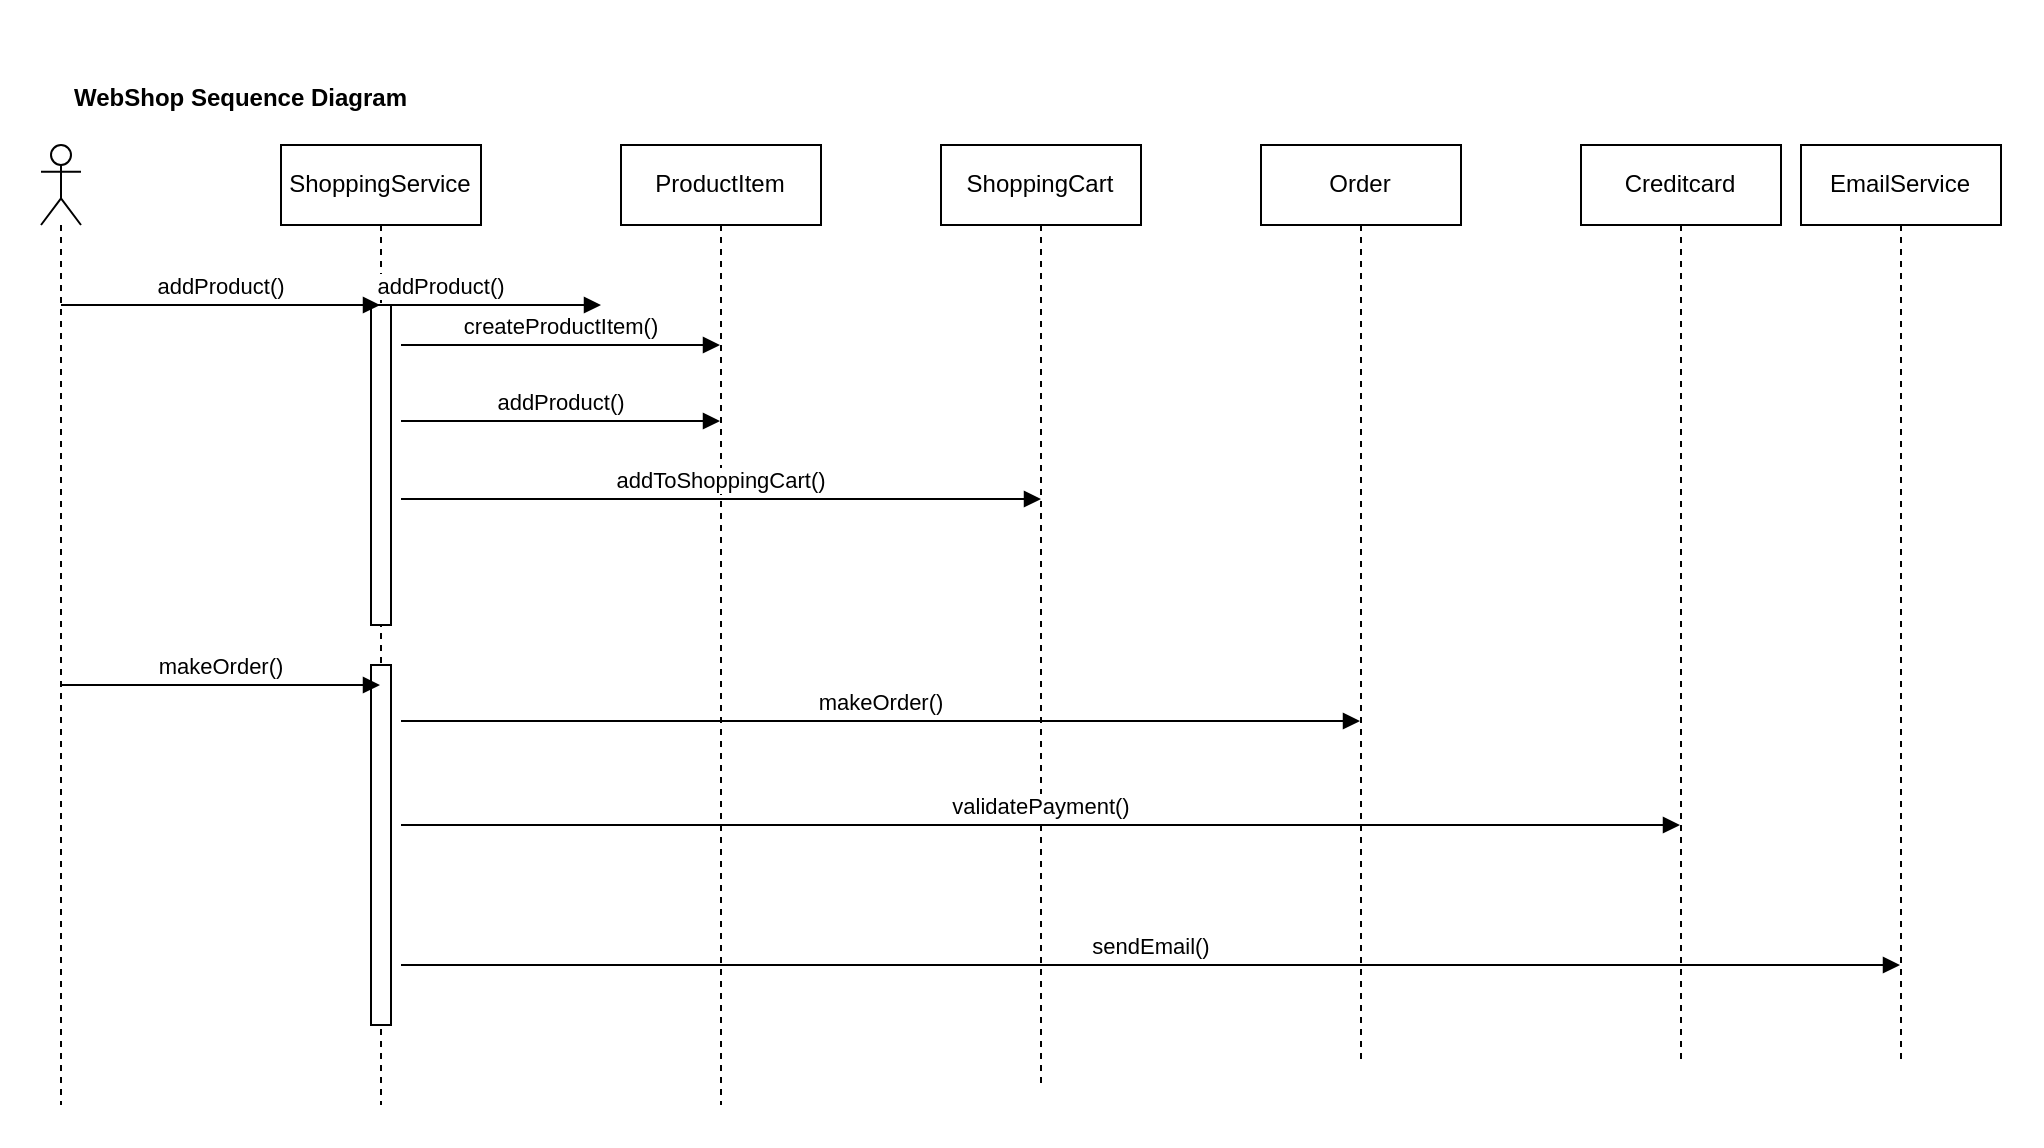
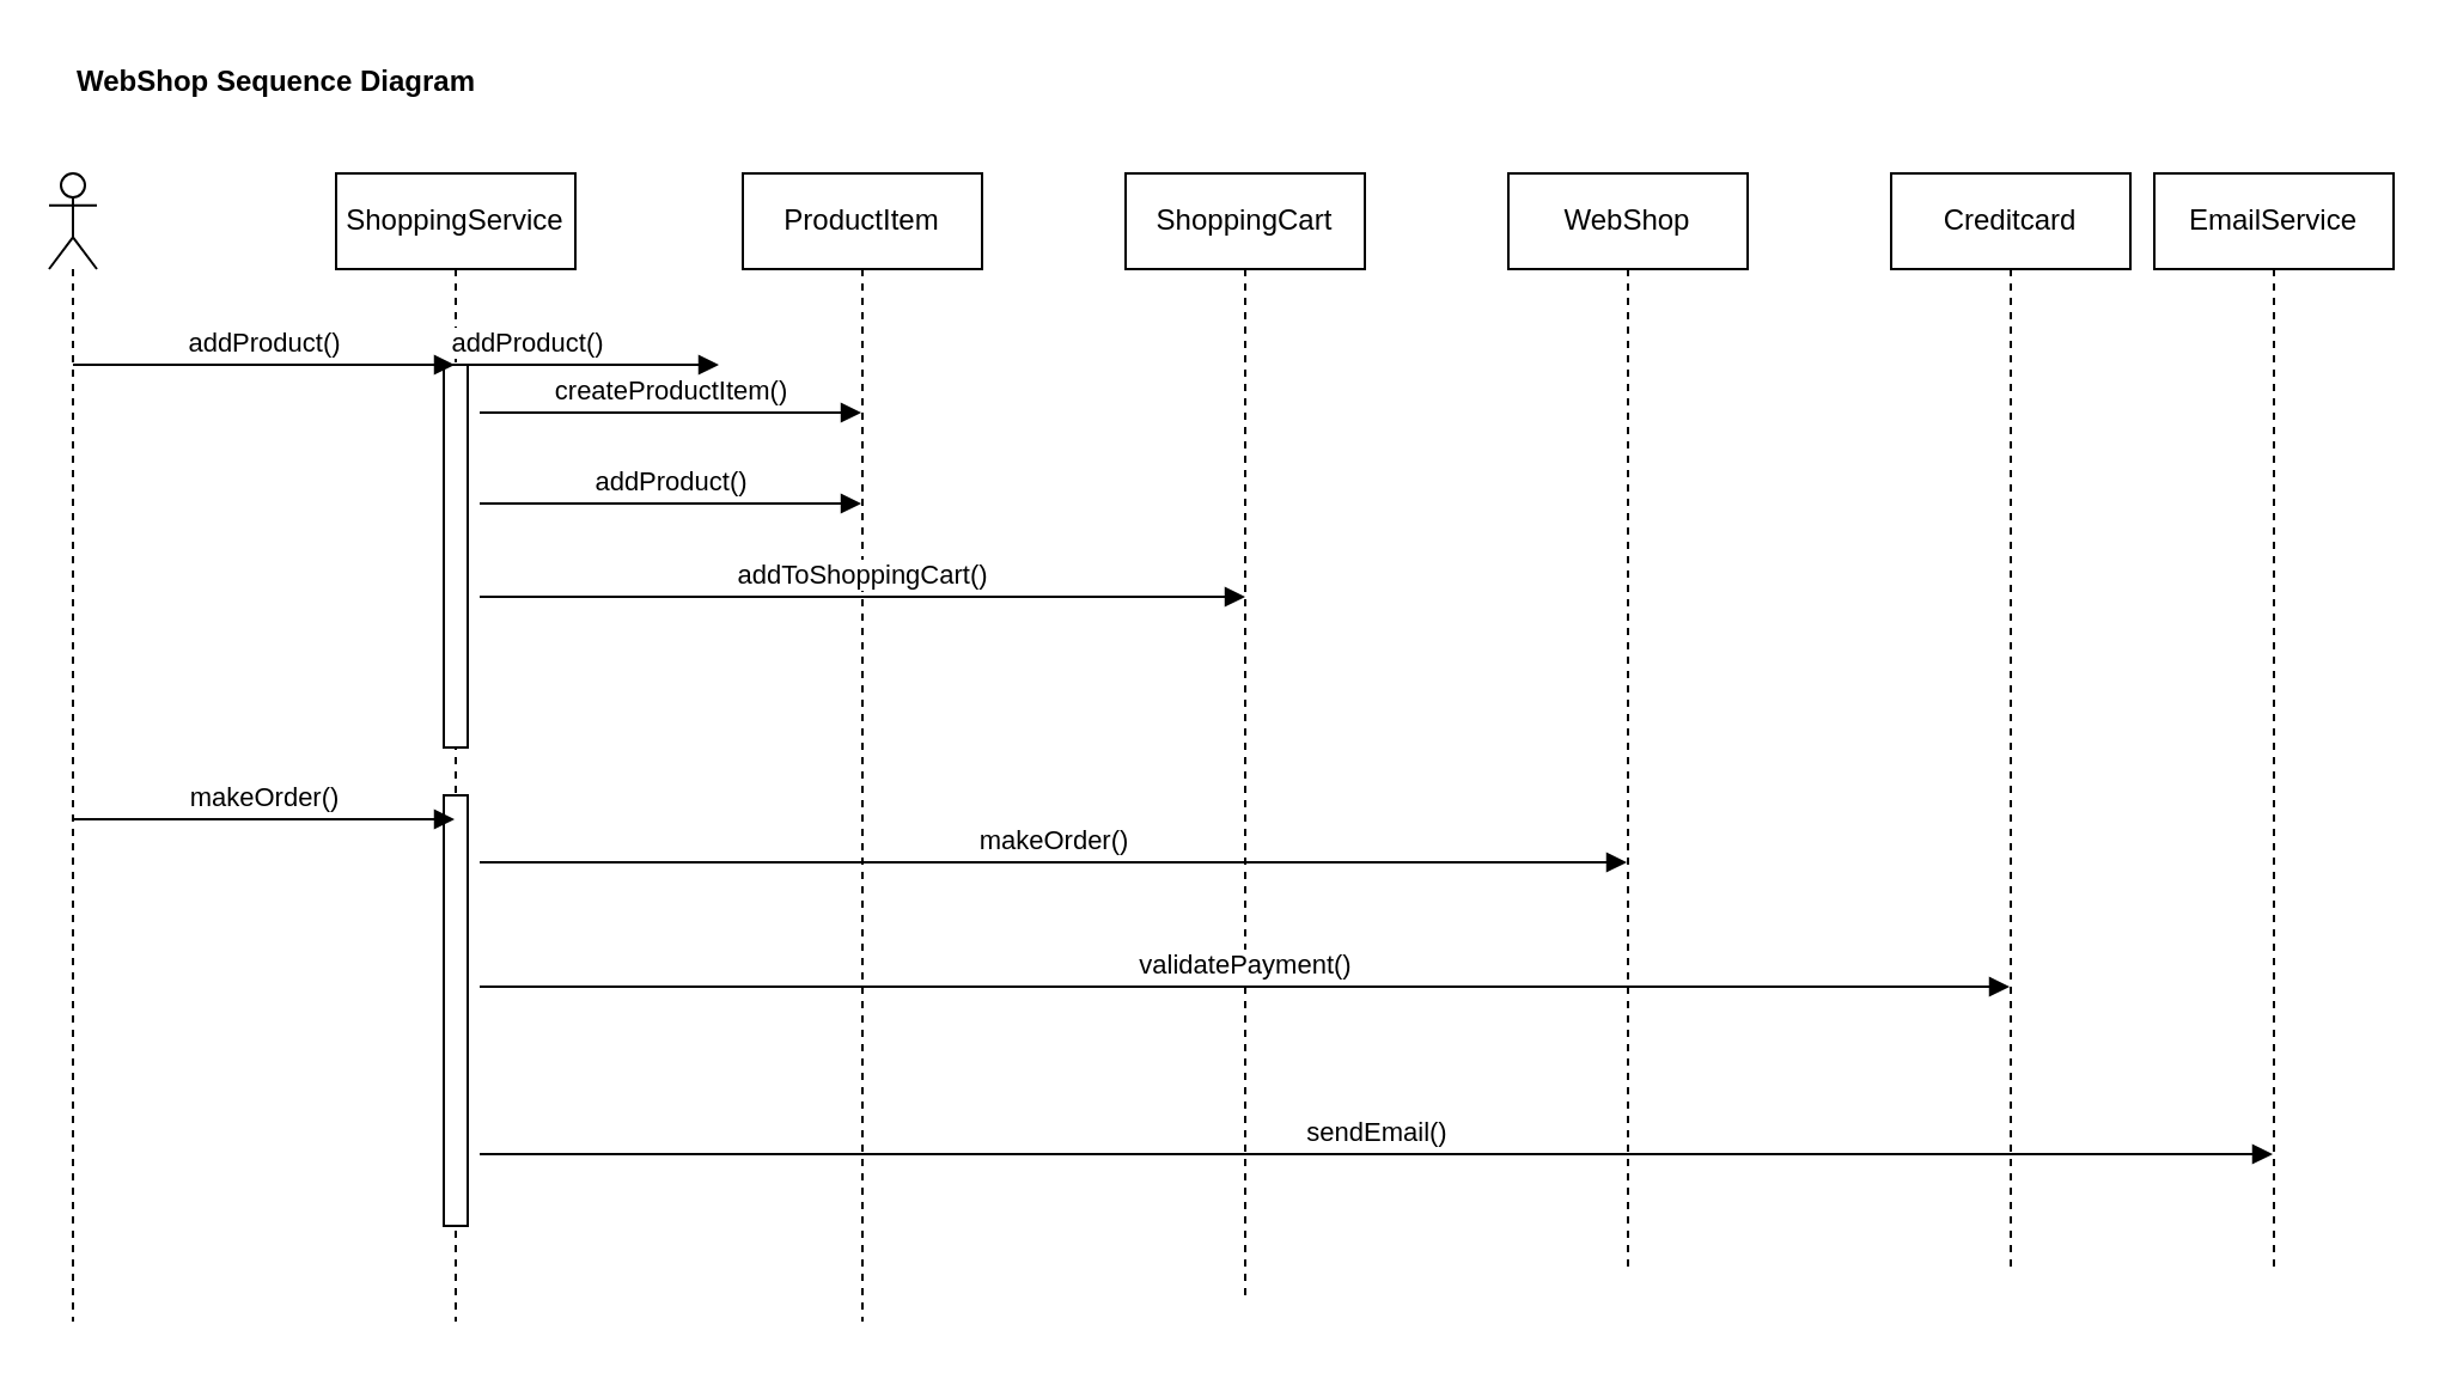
- <mxCell id="20" value="WebShop Sequence Diagram" style="text;strokeColor=none;fillColor=none;align=left;verticalAlign=top;spacingLeft=4;spacingRight=4;overflow=hidden;rotatable=0;points=[[0,0.5],[1,0.5]];portConstraint=eastwest;whiteSpace=wrap;html=1;fontStyle=1" vertex="1" parent="1"><mxGeometry x="31" y="35" width="214" height="26" as="geometry" /></mxCell>
+ <mxCell id="20" value="WebShop Sequence Diagram" style="text;strokeColor=none;fillColor=none;align=left;verticalAlign=top;spacingLeft=4;spacingRight=4;overflow=hidden;rotatable=0;points=[[0,0.5],[1,0.5]];portConstraint=eastwest;whiteSpace=wrap;html=1;fontStyle=1" vertex="1" parent="1"><mxGeometry x="26" y="20" width="214" height="26" as="geometry" /></mxCell>
- <mxCell id="12" value="Order" style="shape=umlLifeline;perimeter=lifelinePerimeter;whiteSpace=wrap;html=1;container=1;dropTarget=0;collapsible=0;recursiveResize=0;outlineConnect=0;portConstraint=eastwest;newEdgeStyle={&quot;curved&quot;:0,&quot;rounded&quot;:0};" vertex="1" parent="1"><mxGeometry x="630" y="72" width="100" height="460" as="geometry" /></mxCell>
+ <mxCell id="12" value="WebShop" style="shape=umlLifeline;perimeter=lifelinePerimeter;whiteSpace=wrap;html=1;container=1;dropTarget=0;collapsible=0;recursiveResize=0;outlineConnect=0;portConstraint=eastwest;newEdgeStyle={&quot;curved&quot;:0,&quot;rounded&quot;:0};" vertex="1" parent="1"><mxGeometry x="630" y="72" width="100" height="460" as="geometry" /></mxCell>
